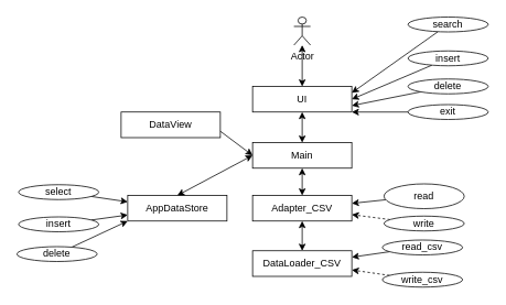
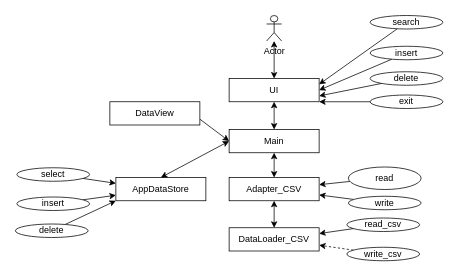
- <mxCell id="10" style="edgeStyle=none;html=1;entryX=1;entryY=0.75;entryDx=0;entryDy=0;dashed=1;" edge="1" parent="1" source="11" target="7"><mxGeometry relative="1" as="geometry" /></mxCell>
+ <mxCell id="10" style="edgeStyle=none;html=1;entryX=1;entryY=0.75;entryDx=0;entryDy=0;" edge="1" parent="1" source="11" target="7"><mxGeometry relative="1" as="geometry" /></mxCell>
